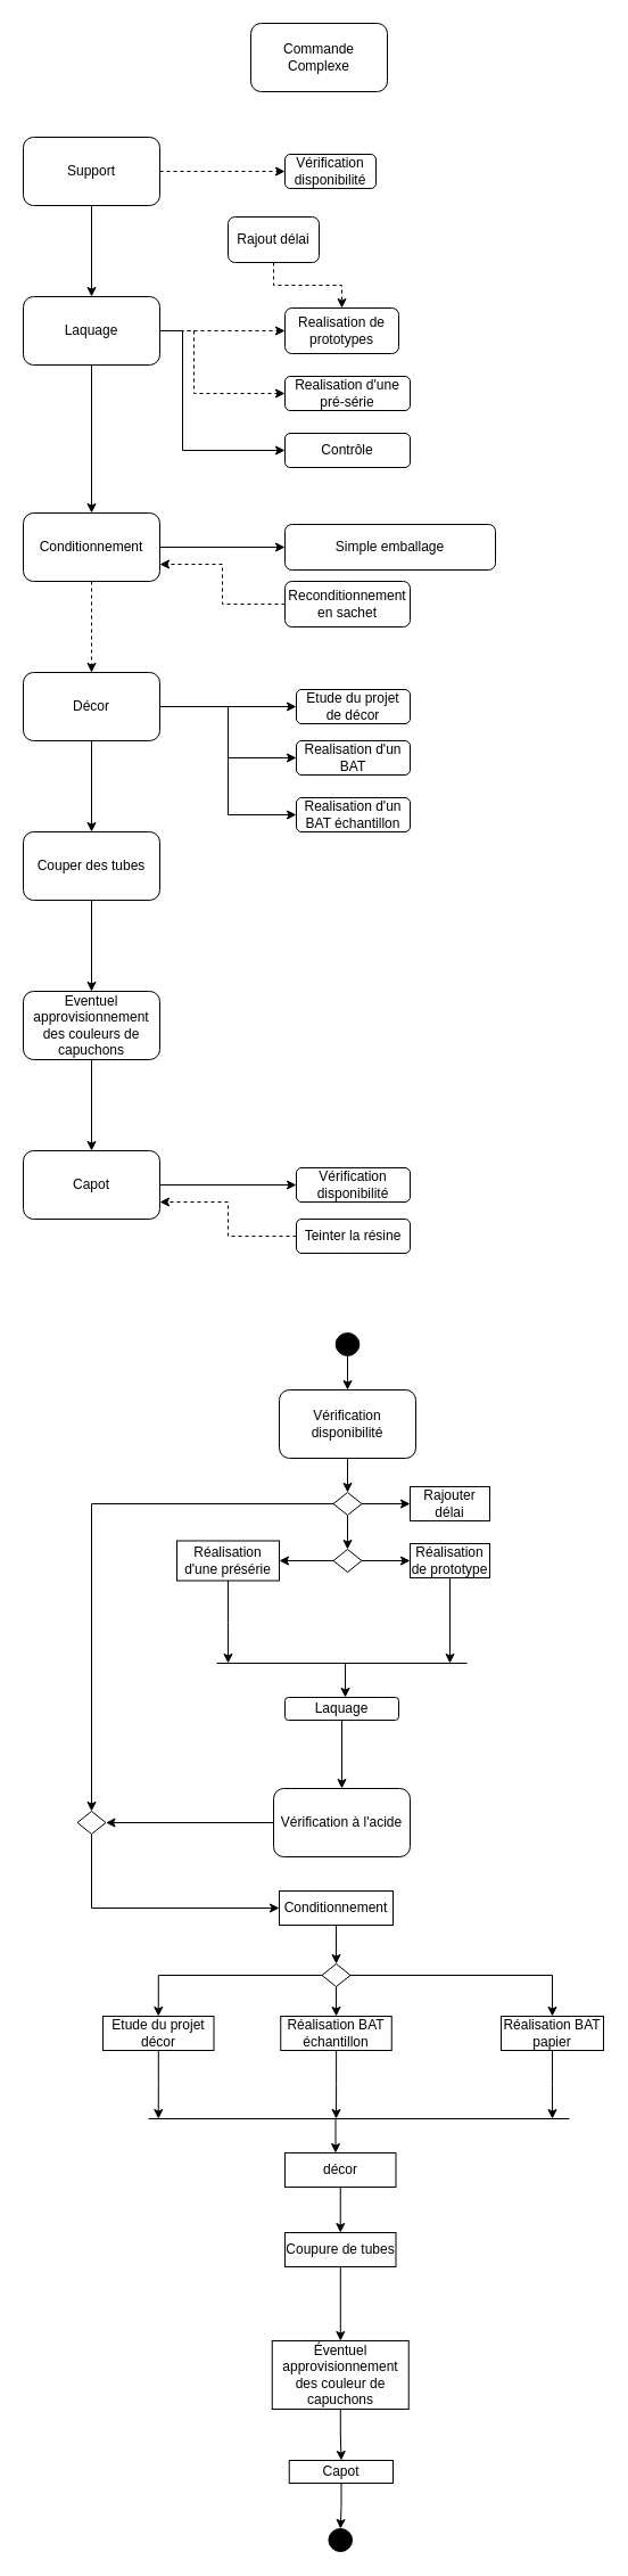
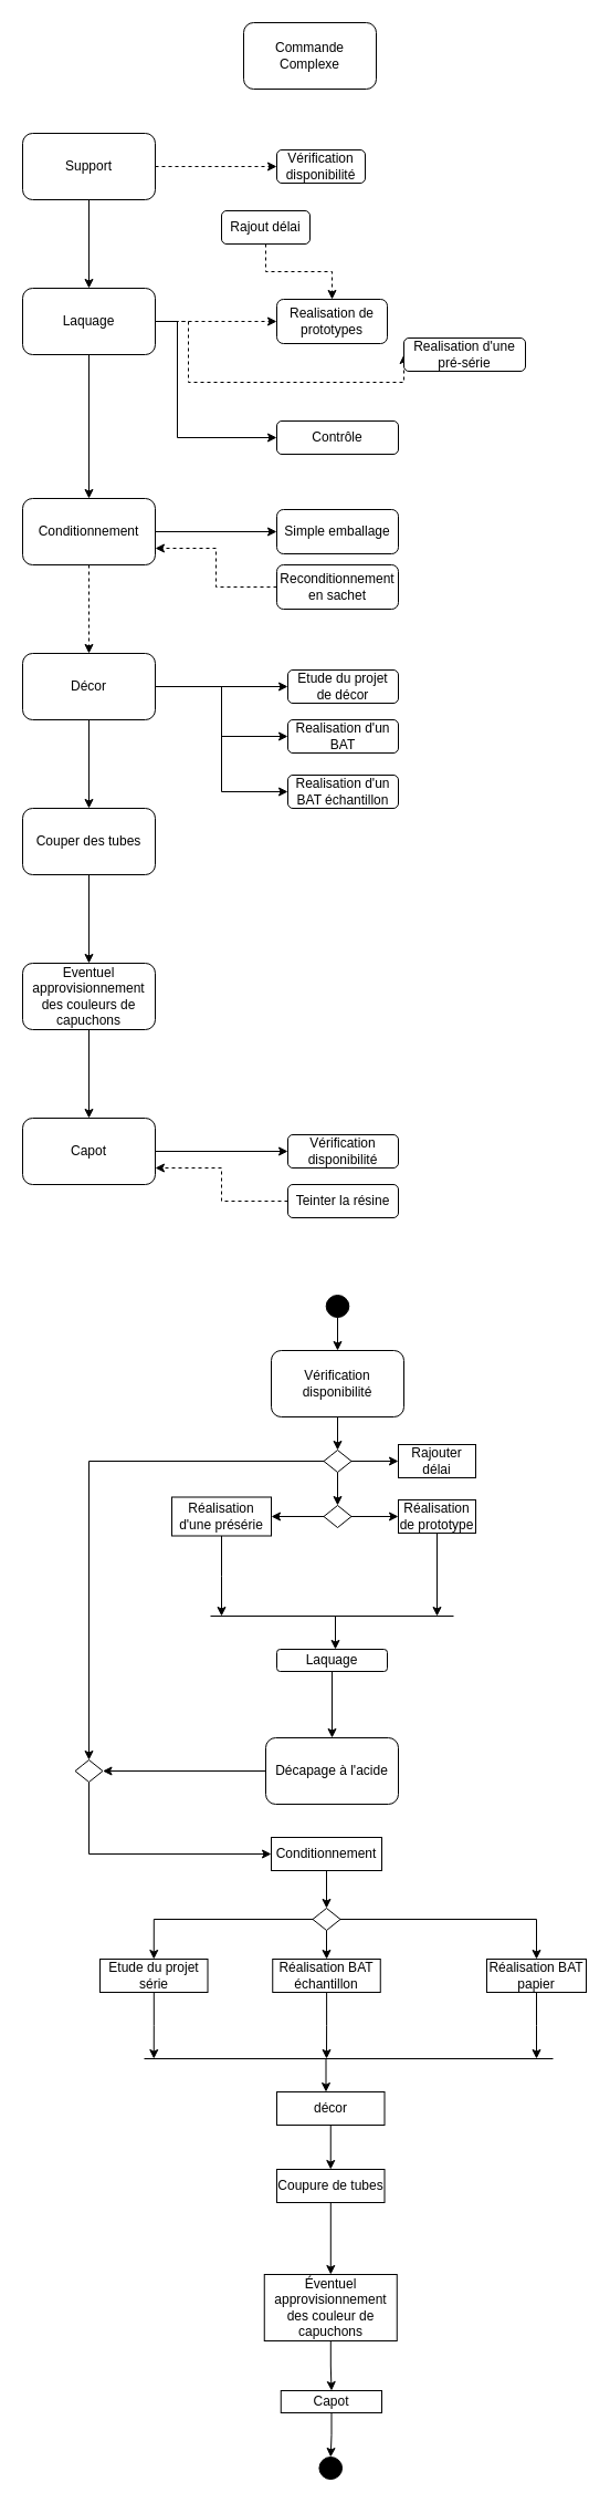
- <mxCell id="19" value="Rajout délai" style="whiteSpace=wrap;html=1;rounded=1;" vertex="1" parent="1"><mxGeometry x="200" y="190" width="80" height="40" as="geometry" /></mxCell>
+ <mxCell id="19" value="Rajout délai" style="whiteSpace=wrap;html=1;rounded=1;" vertex="1" parent="1"><mxGeometry x="200" y="190" width="80" height="30" as="geometry" /></mxCell>
- <mxCell id="16" value="Realisation d'une pré-série" style="whiteSpace=wrap;html=1;rounded=1;" vertex="1" parent="1"><mxGeometry x="250" y="330" width="110" height="30" as="geometry" /></mxCell>
+ <mxCell id="16" value="Realisation d'une pré-série" style="whiteSpace=wrap;html=1;rounded=1;" vertex="1" parent="1"><mxGeometry x="365" y="305" width="110" height="30" as="geometry" /></mxCell>
- <mxCell id="20" value="Simple emballage" style="whiteSpace=wrap;html=1;rounded=1;" vertex="1" parent="1"><mxGeometry x="250" y="460" width="185" height="40" as="geometry" /></mxCell>
+ <mxCell id="20" value="Simple emballage" style="whiteSpace=wrap;html=1;rounded=1;" vertex="1" parent="1"><mxGeometry x="250" y="460" width="110" height="40" as="geometry" /></mxCell>
- <mxCell id="59" value="Vérification à l'acide" style="whiteSpace=wrap;html=1;rounded=1;" vertex="1" parent="1"><mxGeometry x="240" y="1570" width="120" height="60" as="geometry" /></mxCell>
+ <mxCell id="59" value="Décapage à l'acide" style="whiteSpace=wrap;html=1;rounded=1;" vertex="1" parent="1"><mxGeometry x="240" y="1570" width="120" height="60" as="geometry" /></mxCell>
- <mxCell id="73" value="Etude du projet décor" style="whiteSpace=wrap;html=1;rounded=1;arcSize=0;" vertex="1" parent="1"><mxGeometry x="90" y="1770" width="97.5" height="30" as="geometry" /></mxCell>
+ <mxCell id="73" value="Etude du projet série" style="whiteSpace=wrap;html=1;rounded=1;arcSize=0;" vertex="1" parent="1"><mxGeometry x="90" y="1770" width="97.5" height="30" as="geometry" /></mxCell>
